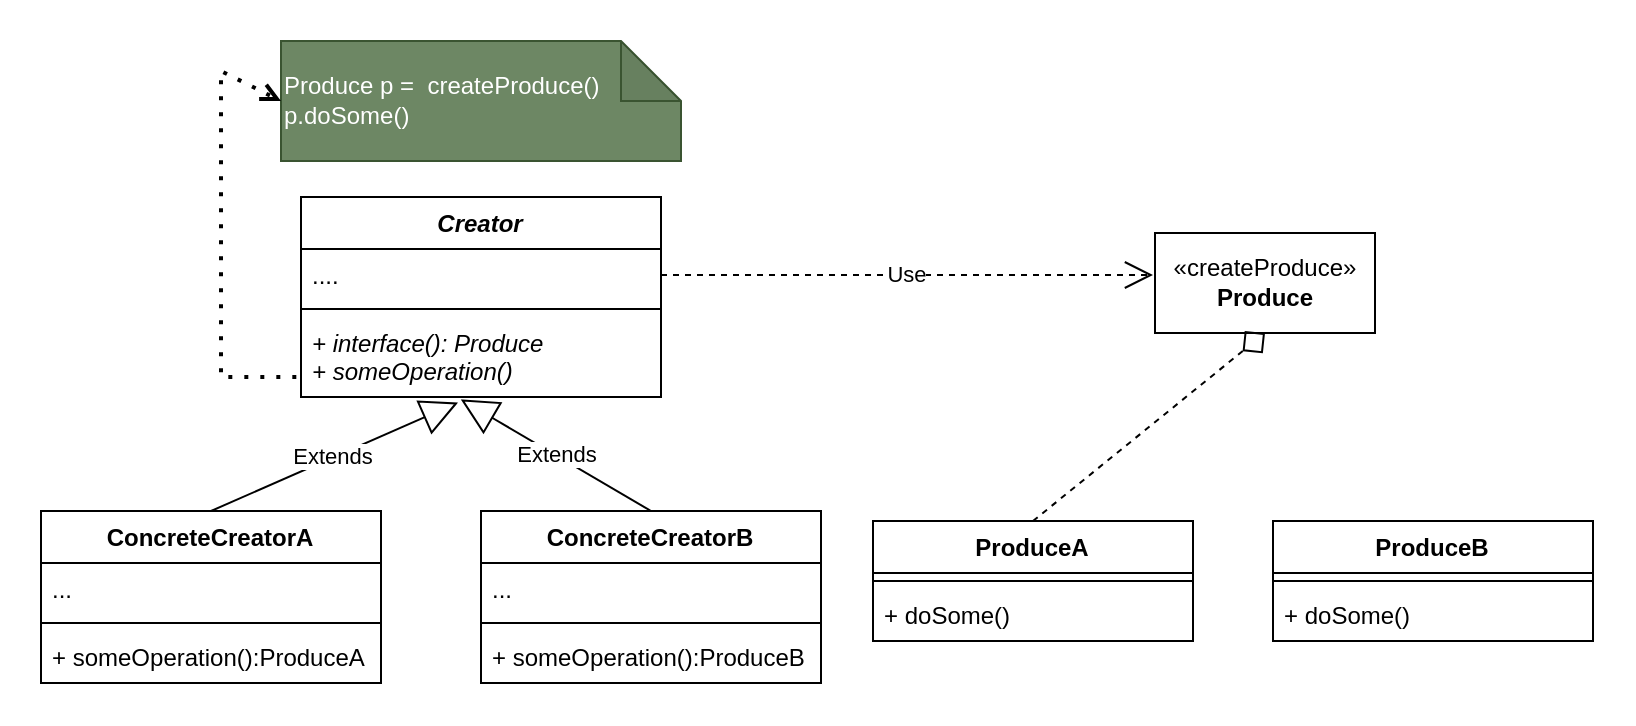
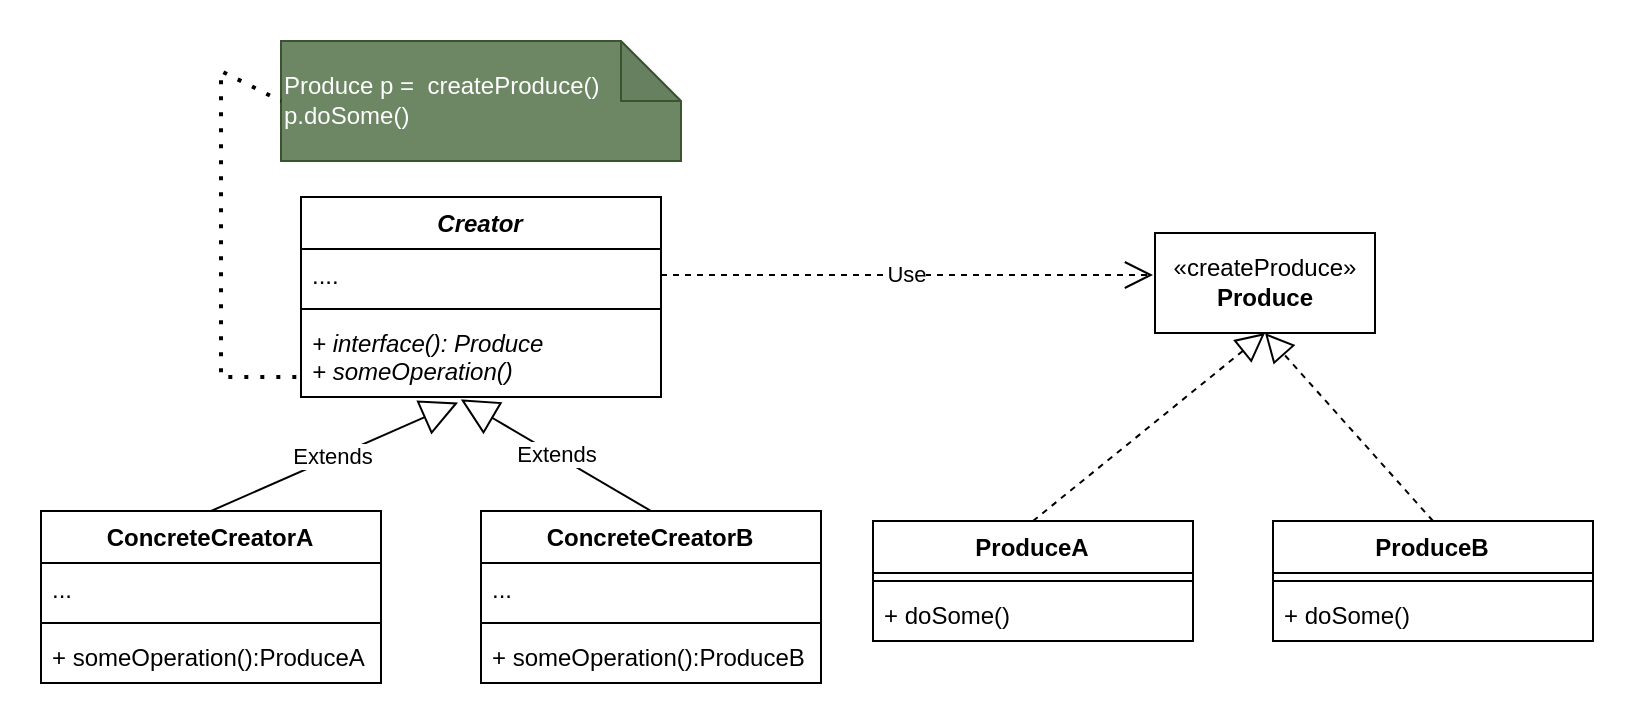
- <mxCell id="27" value="" style="endArrow=open;dashed=1;html=1;dashPattern=1 3;strokeWidth=2;rounded=0;entryX=0;entryY=0.5;entryDx=0;entryDy=0;entryPerimeter=0;exitX=-0.013;exitY=0.75;exitDx=0;exitDy=0;exitPerimeter=0;" edge="1" parent="1" target="26" source="5"><mxGeometry width="50" height="50" relative="1" as="geometry"><mxPoint x="140" y="190" as="sourcePoint" /><mxPoint x="130" y="61" as="targetPoint" /><Array as="points"><mxPoint x="110" y="188" /><mxPoint x="110" y="35" /></Array></mxGeometry></mxCell>
+ <mxCell id="27" value="" style="endArrow=none;dashed=1;html=1;dashPattern=1 3;strokeWidth=2;rounded=0;entryX=0;entryY=0.5;entryDx=0;entryDy=0;entryPerimeter=0;exitX=-0.013;exitY=0.75;exitDx=0;exitDy=0;exitPerimeter=0;" edge="1" parent="1" target="26" source="5"><mxGeometry width="50" height="50" relative="1" as="geometry"><mxPoint x="140" y="190" as="sourcePoint" /><mxPoint x="130" y="61" as="targetPoint" /><Array as="points"><mxPoint x="110" y="188" /><mxPoint x="110" y="35" /></Array></mxGeometry></mxCell>
- <mxCell id="7" value="" style="endArrow=diamond;dashed=1;endFill=0;endSize=12;html=1;rounded=0;exitX=0.5;exitY=0;exitDx=0;exitDy=0;entryX=0.5;entryY=1;entryDx=0;entryDy=0;" edge="1" parent="1" source="9" target="6"><mxGeometry width="160" relative="1" as="geometry"><mxPoint x="528" y="256" as="sourcePoint" /><mxPoint x="663" y="216" as="targetPoint" /></mxGeometry></mxCell>
+ <mxCell id="7" value="" style="endArrow=block;dashed=1;endFill=0;endSize=12;html=1;rounded=0;exitX=0.5;exitY=0;exitDx=0;exitDy=0;entryX=0.5;entryY=1;entryDx=0;entryDy=0;" edge="1" parent="1" source="9" target="6"><mxGeometry width="160" relative="1" as="geometry"><mxPoint x="528" y="256" as="sourcePoint" /><mxPoint x="663" y="216" as="targetPoint" /></mxGeometry></mxCell>
+ <mxCell id="8" value="" style="endArrow=block;dashed=1;endFill=0;endSize=12;html=1;rounded=0;exitX=0.5;exitY=0;exitDx=0;exitDy=0;entryX=0.5;entryY=1;entryDx=0;entryDy=0;" edge="1" parent="1" source="12" target="6"><mxGeometry width="160" relative="1" as="geometry"><mxPoint x="728" y="256" as="sourcePoint" /><mxPoint x="653" y="146" as="targetPoint" /></mxGeometry></mxCell>
